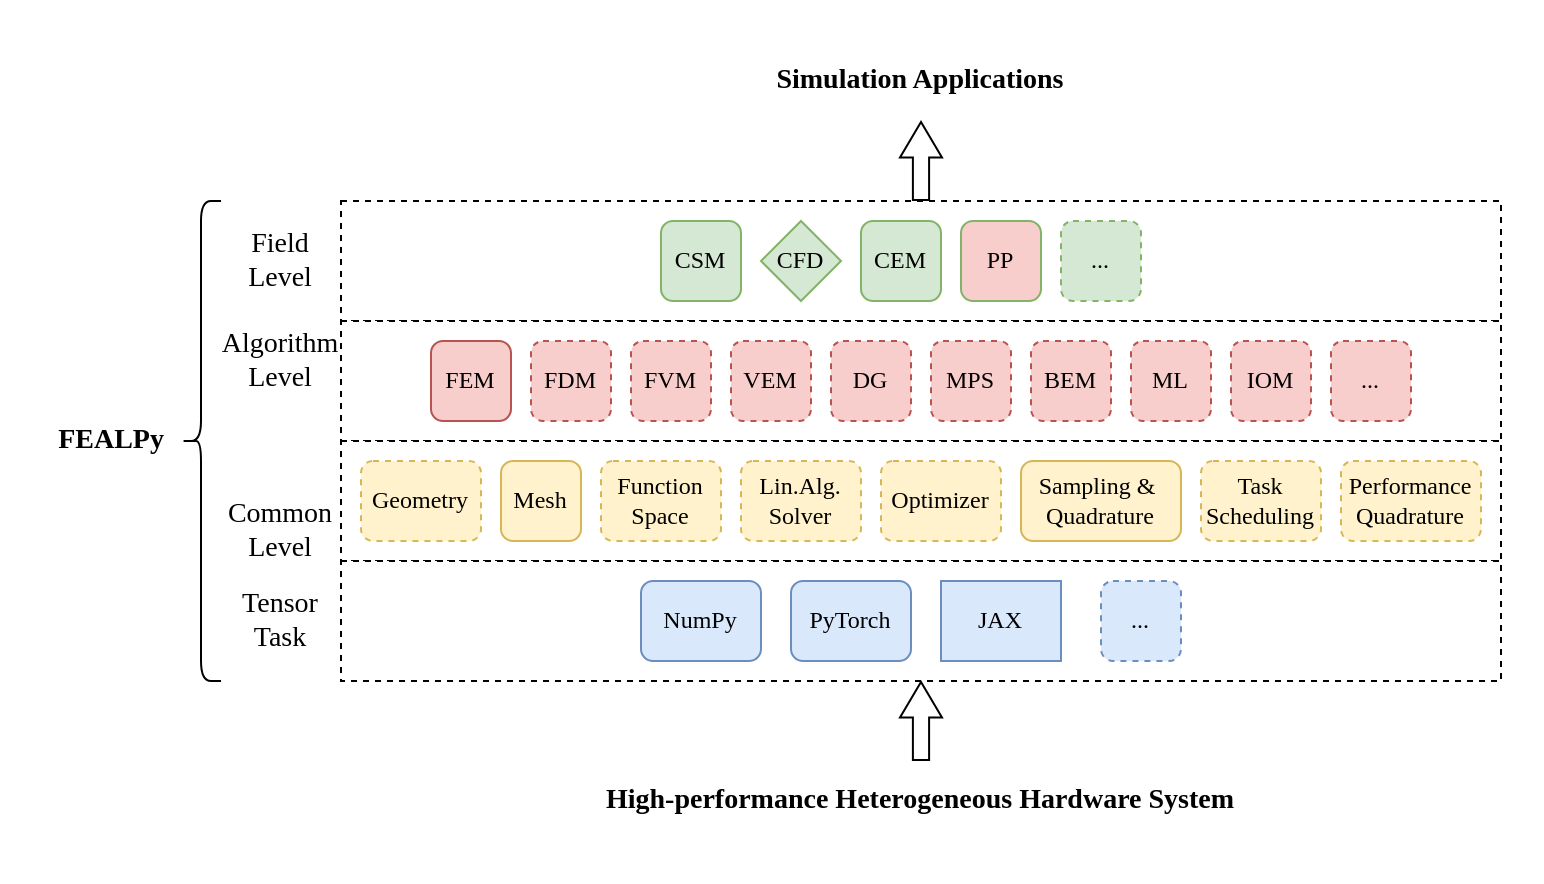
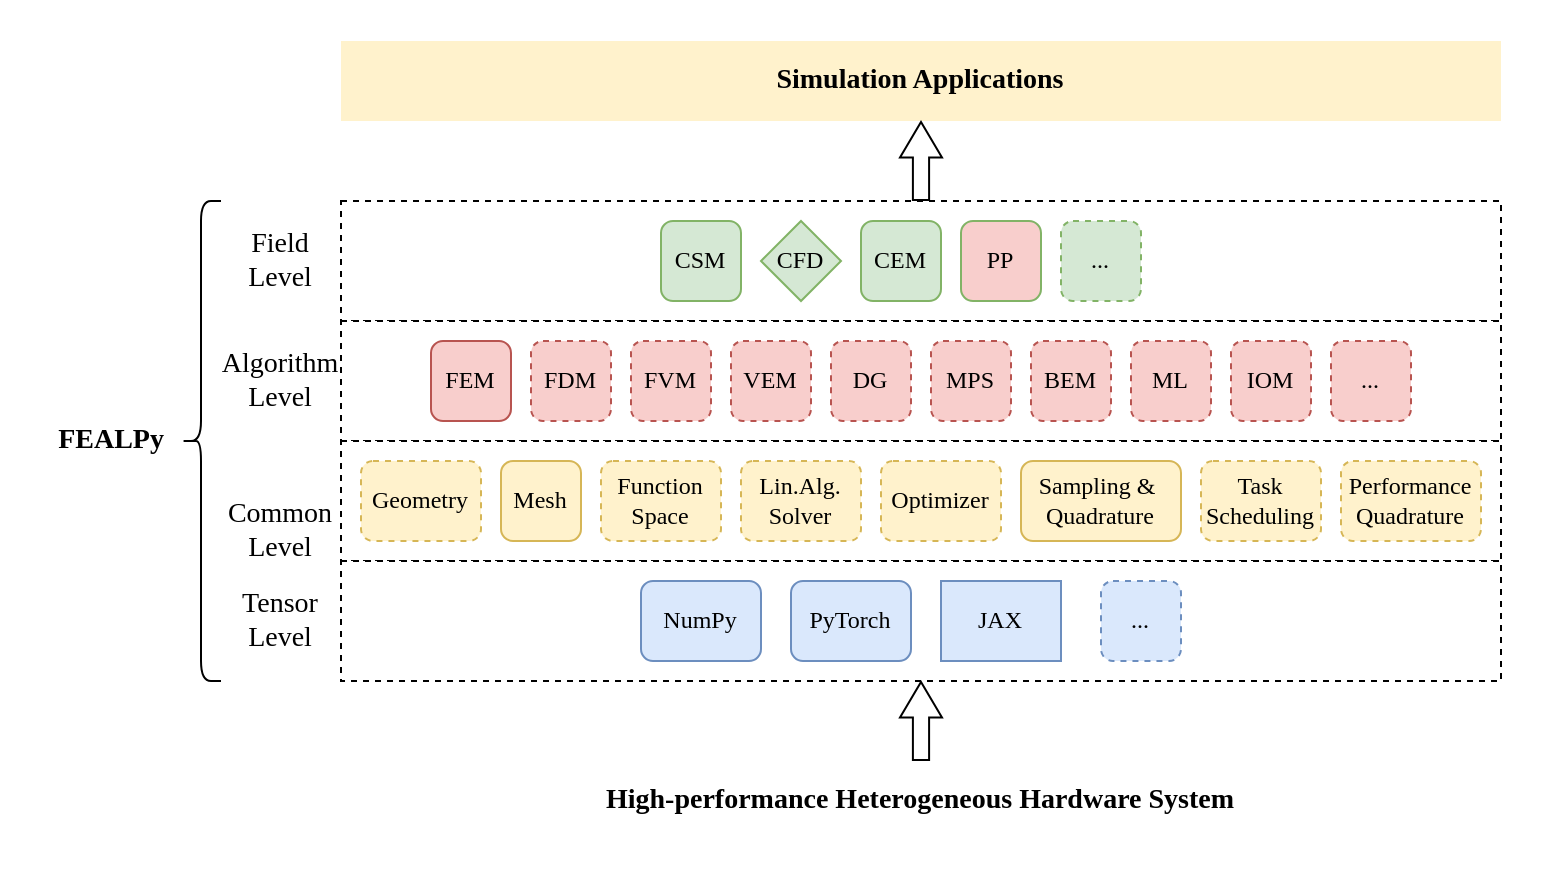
- <mxCell id="31" value="Simulation Applications" style="rounded=0;whiteSpace=wrap;html=1;fontFamily=Times New Roman;fontSize=14;fontStyle=1;dashed=1;strokeColor=none;" parent="1" vertex="1"><mxGeometry x="170" y="20" width="580" height="40" as="geometry" /></mxCell>
+ <mxCell id="31" value="Simulation Applications" style="rounded=0;whiteSpace=wrap;html=1;fontFamily=Times New Roman;fontSize=14;fontStyle=1;dashed=1;strokeColor=none;fillColor=#fff2cc;" parent="1" vertex="1"><mxGeometry x="170" y="20" width="580" height="40" as="geometry" /></mxCell>
- <mxCell id="27" value="Algorithm Level" style="text;html=1;align=center;verticalAlign=middle;whiteSpace=wrap;rounded=0;fontFamily=Times New Roman;fontSize=14;" parent="1" vertex="1"><mxGeometry x="120" y="165" width="40" height="30" as="geometry" /></mxCell>
+ <mxCell id="27" value="Algorithm Level" style="text;html=1;align=center;verticalAlign=middle;whiteSpace=wrap;rounded=0;fontFamily=Times New Roman;fontSize=14;" parent="1" vertex="1"><mxGeometry x="120" y="175" width="40" height="30" as="geometry" /></mxCell>
- <mxCell id="25" value="Tensor Task" style="text;html=1;align=center;verticalAlign=middle;whiteSpace=wrap;rounded=0;fontFamily=Times New Roman;fontSize=14;" parent="1" vertex="1"><mxGeometry x="120" y="295" width="40" height="30" as="geometry" /></mxCell>
+ <mxCell id="25" value="Tensor Level" style="text;html=1;align=center;verticalAlign=middle;whiteSpace=wrap;rounded=0;fontFamily=Times New Roman;fontSize=14;" parent="1" vertex="1"><mxGeometry x="120" y="295" width="40" height="30" as="geometry" /></mxCell>
